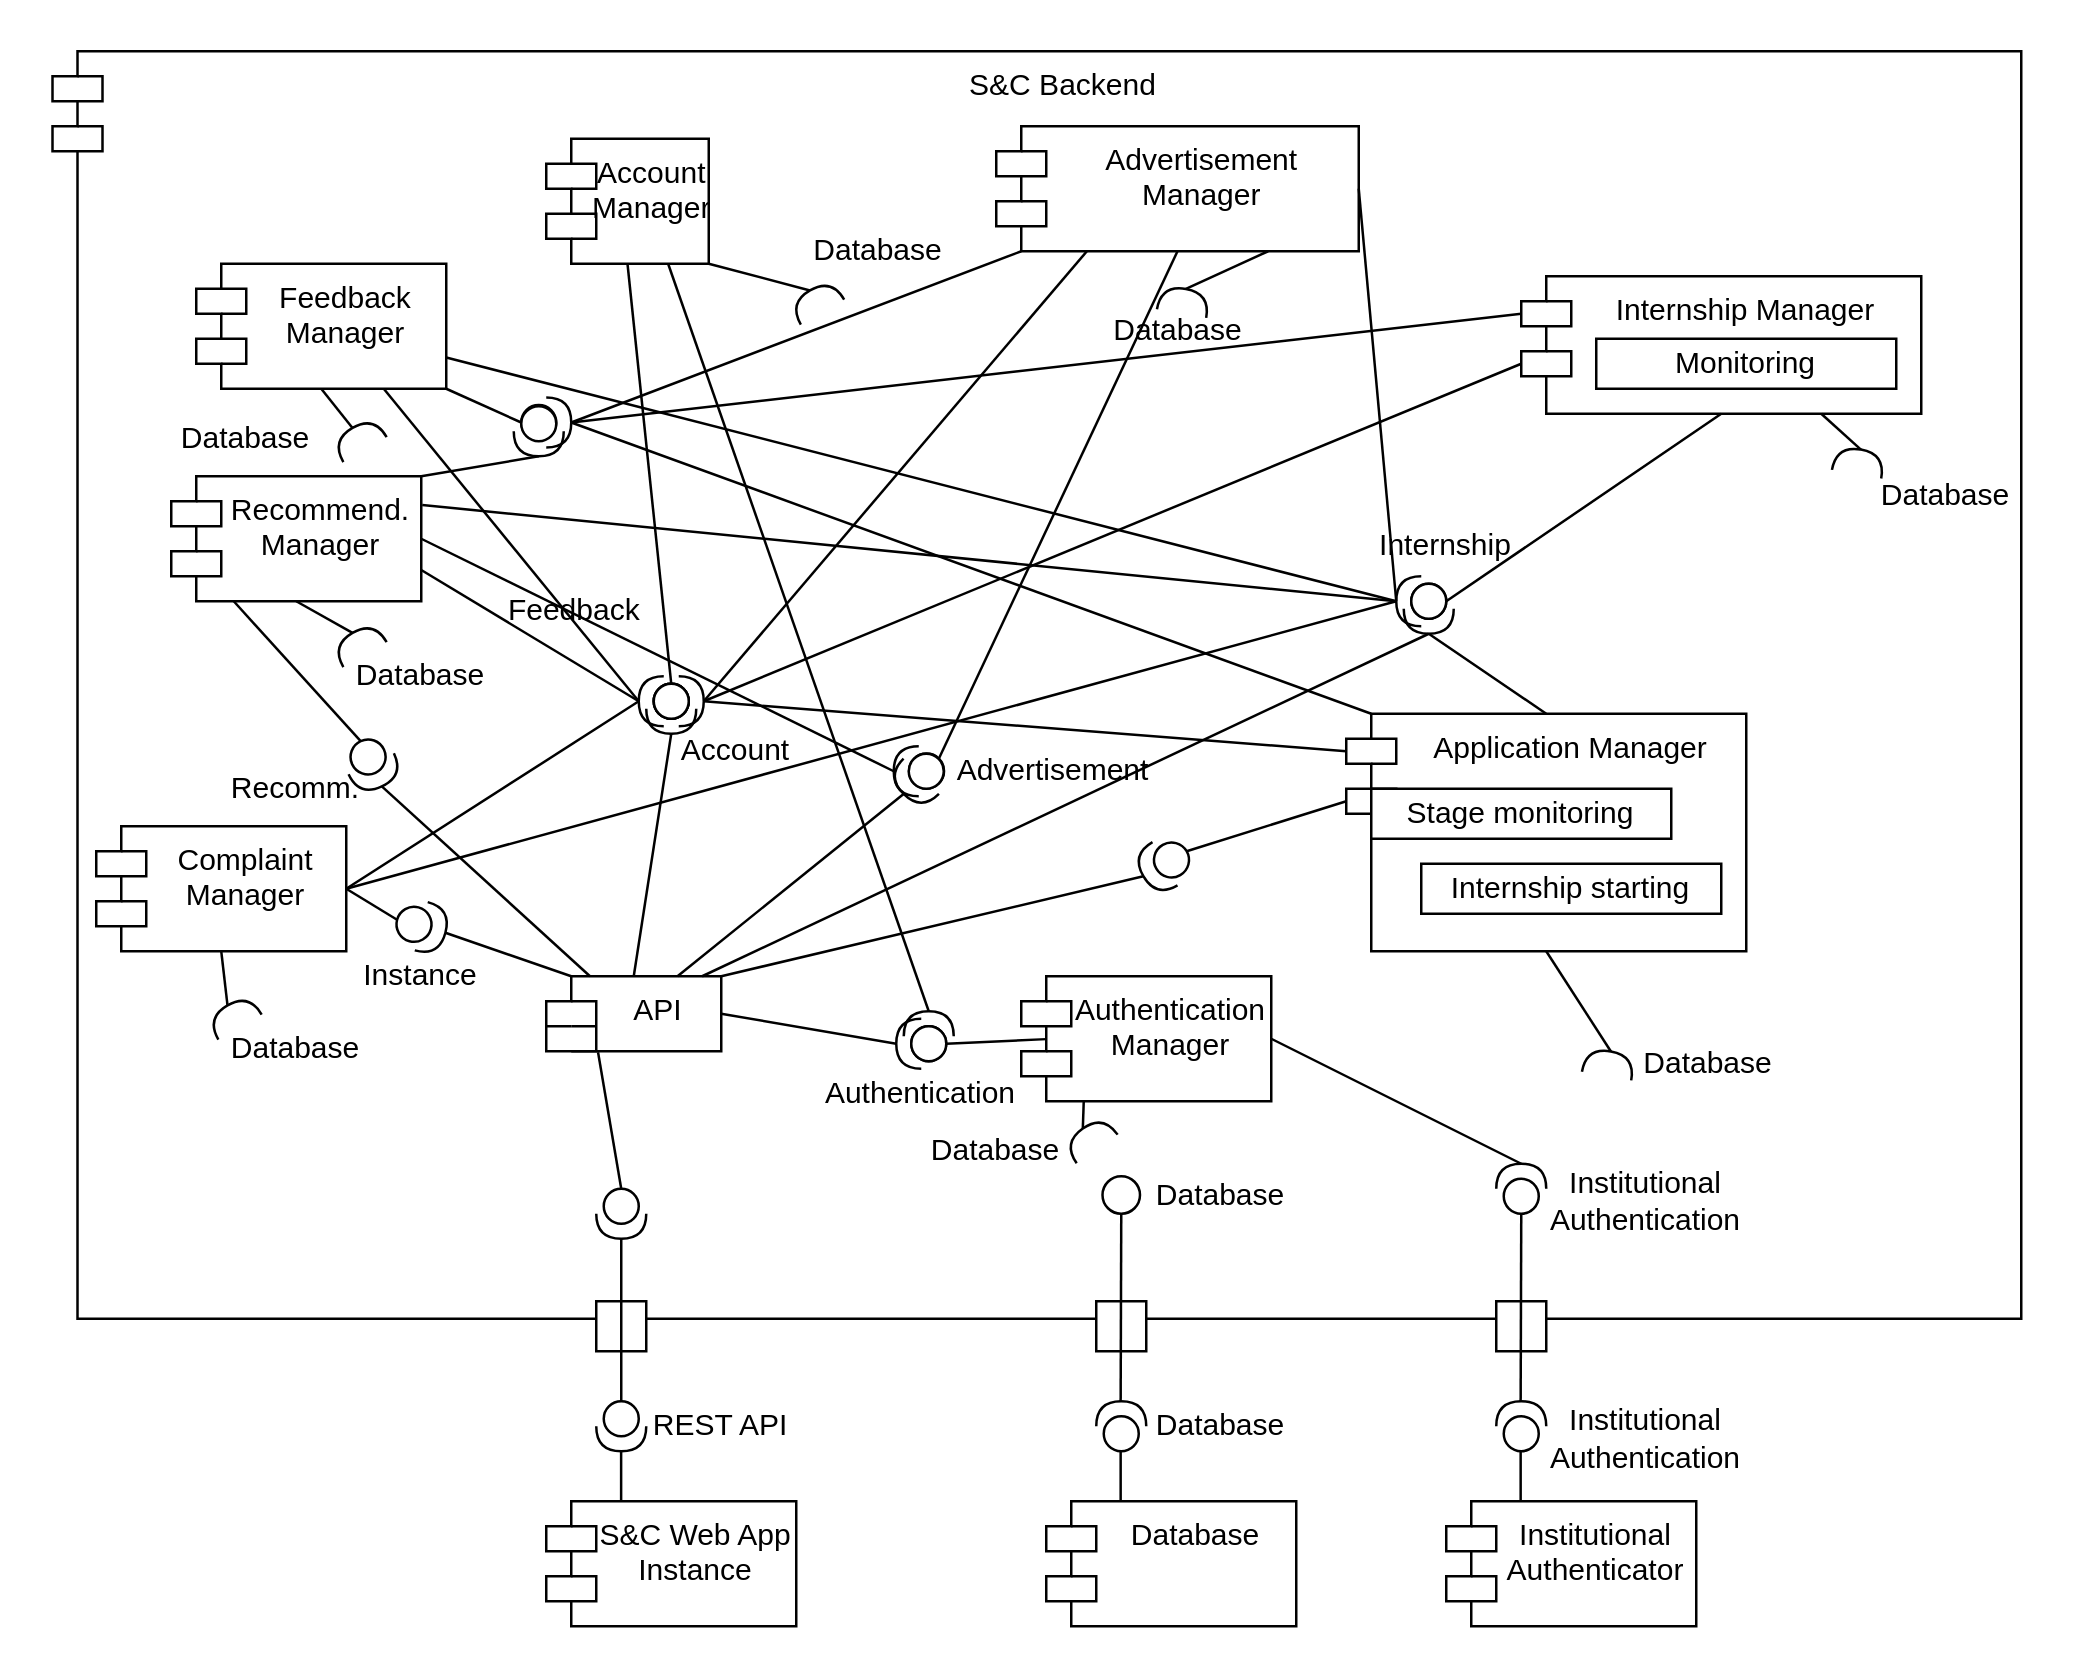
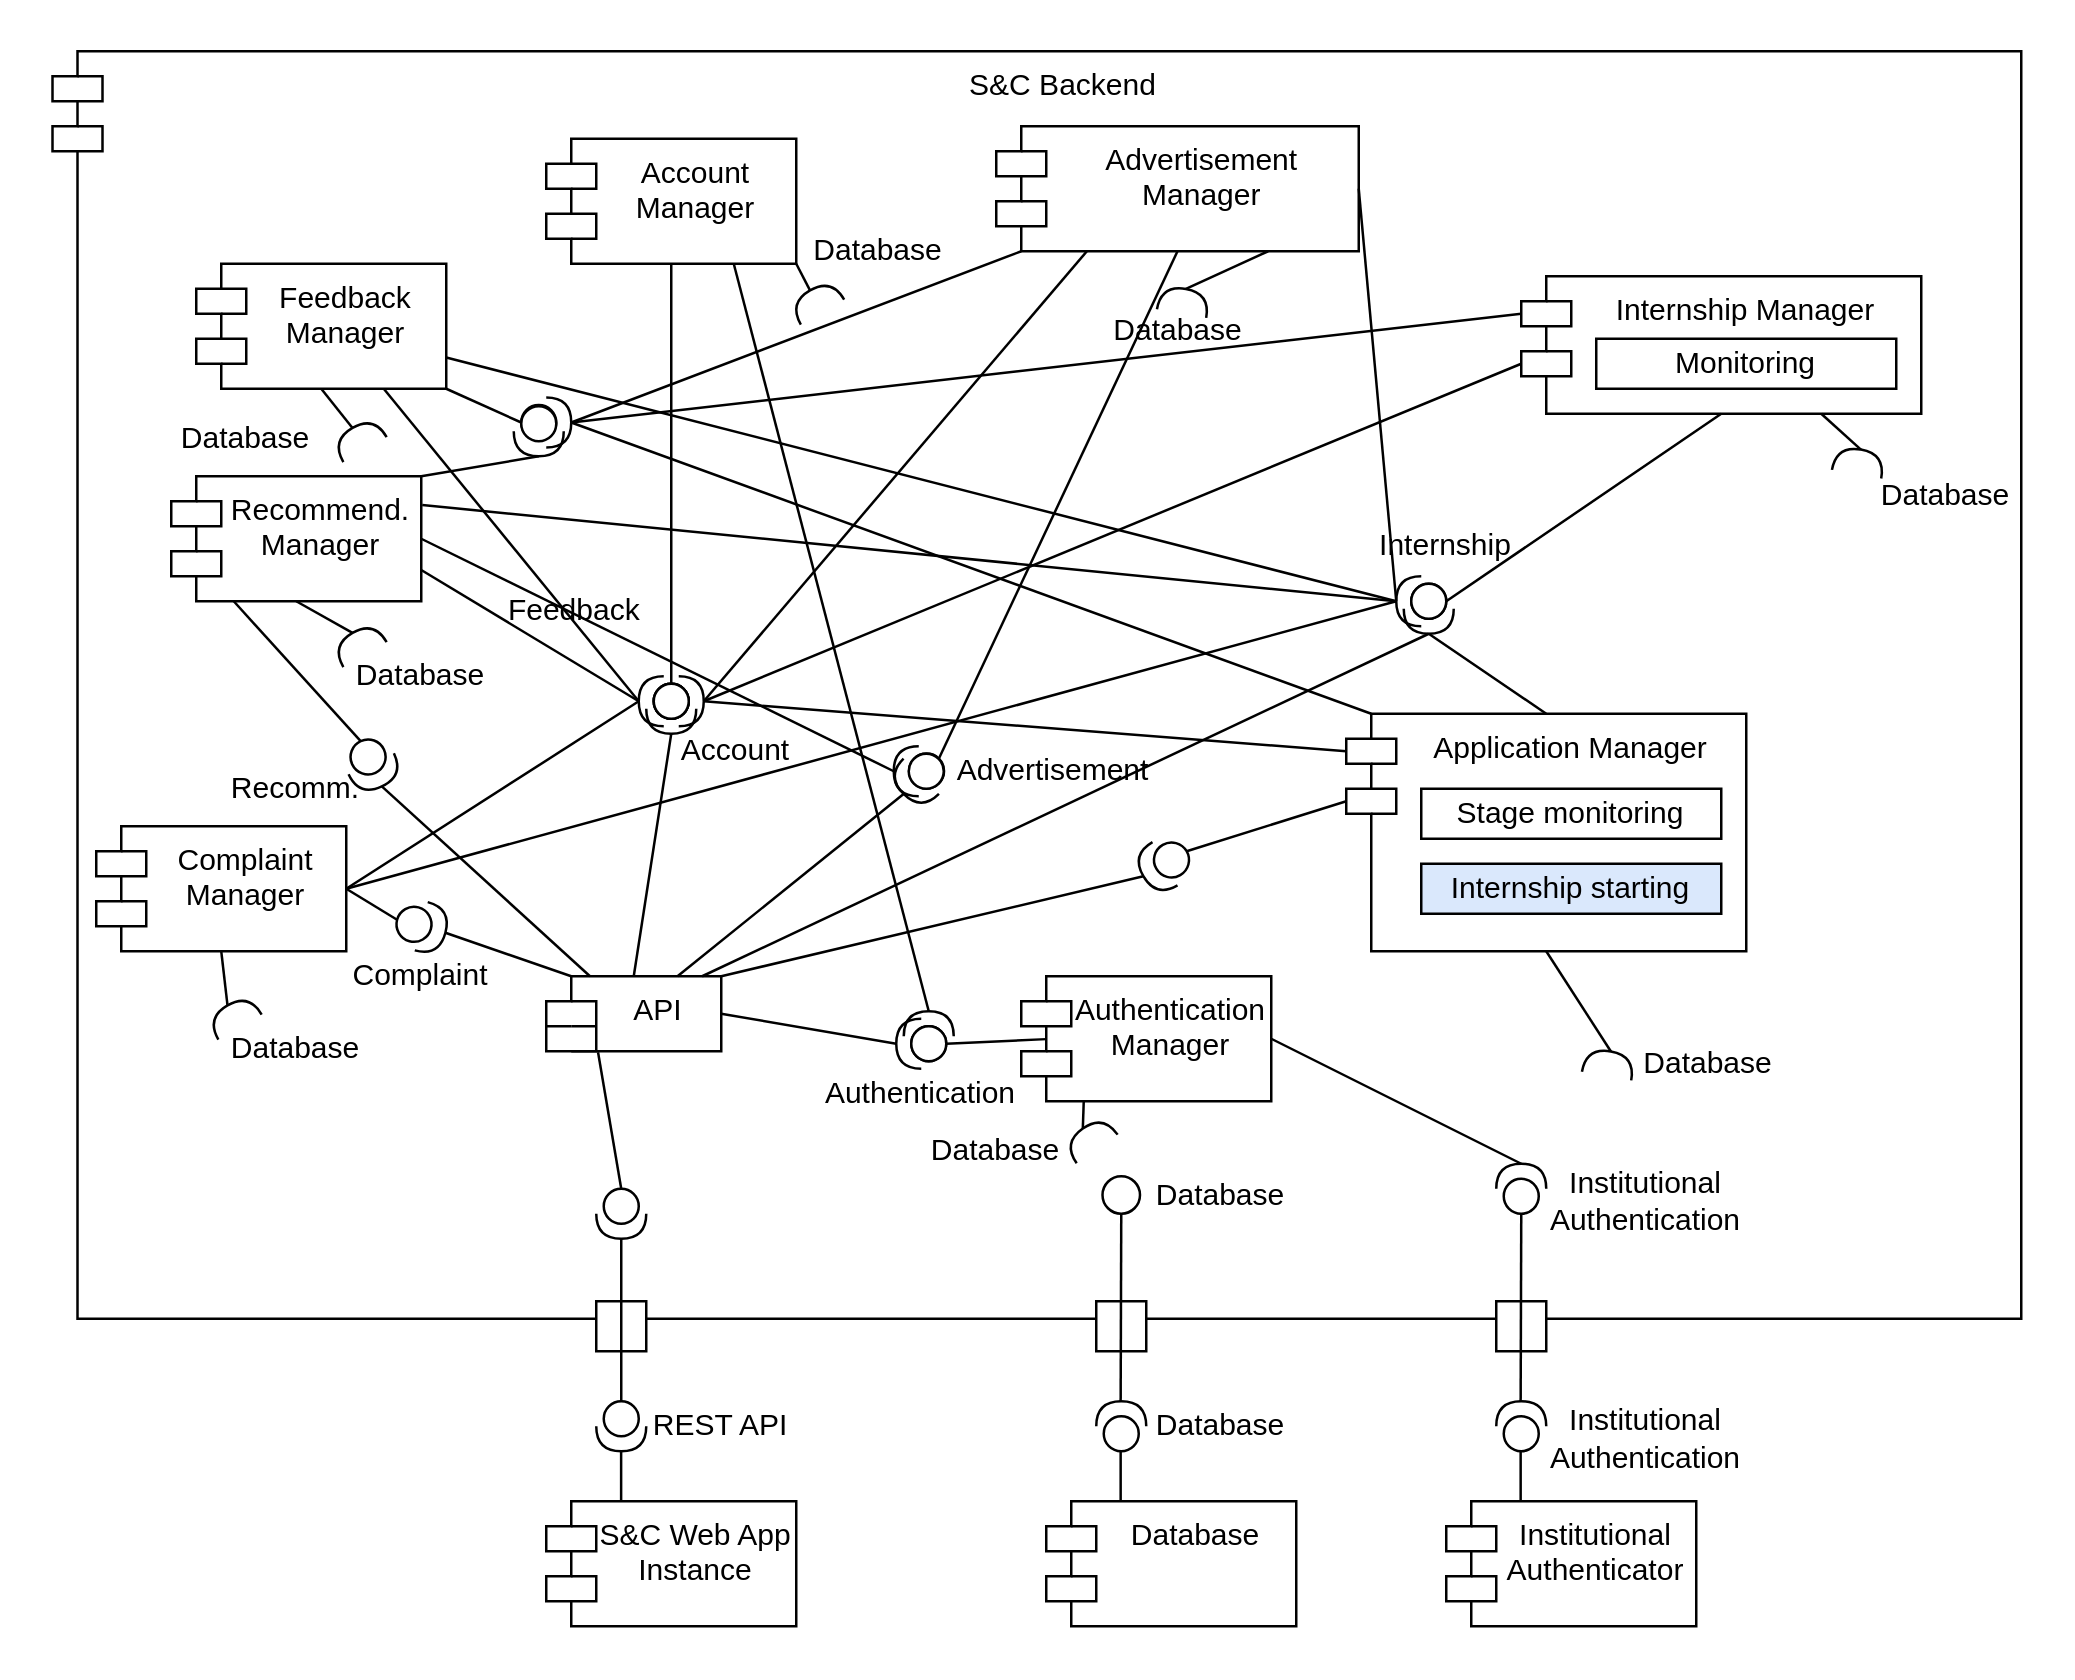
- <mxCell id="35" value="Account Manager" style="shape=module;align=left;spacingLeft=20;align=center;verticalAlign=top;whiteSpace=wrap;html=1;" vertex="1" parent="1"><mxGeometry x="218" y="55" width="65" height="50" as="geometry" /></mxCell>
+ <mxCell id="35" value="Account Manager" style="shape=module;align=left;spacingLeft=20;align=center;verticalAlign=top;whiteSpace=wrap;html=1;" vertex="1" parent="1"><mxGeometry x="218" y="55" width="100" height="50" as="geometry" /></mxCell>
- <mxCell id="102" value="Stage monitoring" style="rounded=0;whiteSpace=wrap;html=1;" vertex="1" parent="1"><mxGeometry x="548" y="315" width="120" height="20" as="geometry" /></mxCell>
+ <mxCell id="102" value="Stage monitoring" style="rounded=0;whiteSpace=wrap;html=1;" vertex="1" parent="1"><mxGeometry x="568" y="315" width="120" height="20" as="geometry" /></mxCell>
- <mxCell id="103" value="Internship starting" style="rounded=0;whiteSpace=wrap;html=1;" vertex="1" parent="1"><mxGeometry x="568" y="345" width="120" height="20" as="geometry" /></mxCell>
+ <mxCell id="103" value="Internship starting" style="rounded=0;whiteSpace=wrap;html=1;fillColor=#dae8fc;" vertex="1" parent="1"><mxGeometry x="568" y="345" width="120" height="20" as="geometry" /></mxCell>
- <mxCell id="109" value="Instance" style="text;html=1;align=center;verticalAlign=middle;whiteSpace=wrap;rounded=0;" vertex="1" parent="1"><mxGeometry x="138" y="375" width="60" height="30" as="geometry" /></mxCell>
+ <mxCell id="109" value="Complaint" style="text;html=1;align=center;verticalAlign=middle;whiteSpace=wrap;rounded=0;" vertex="1" parent="1"><mxGeometry x="138" y="375" width="60" height="30" as="geometry" /></mxCell>
